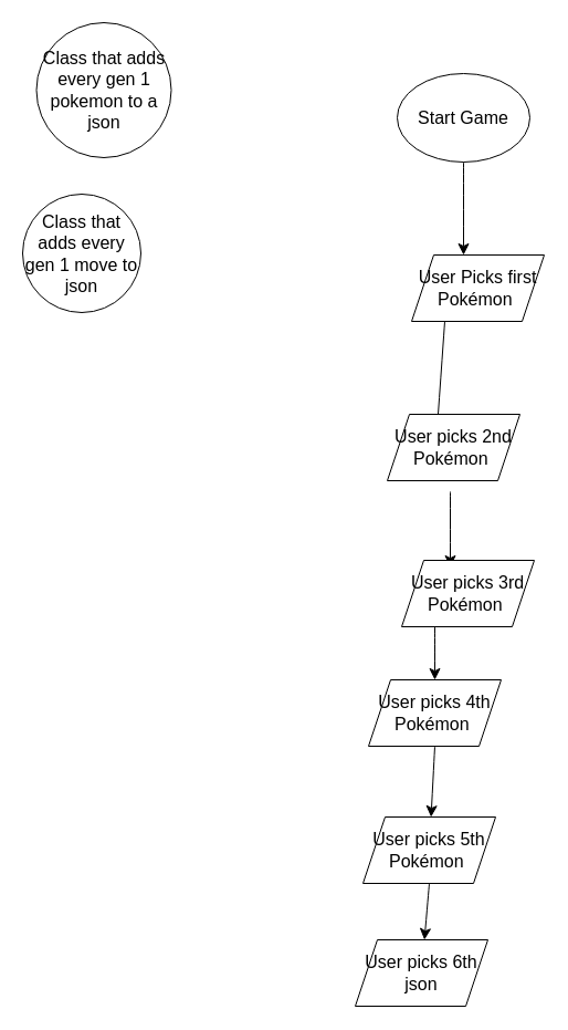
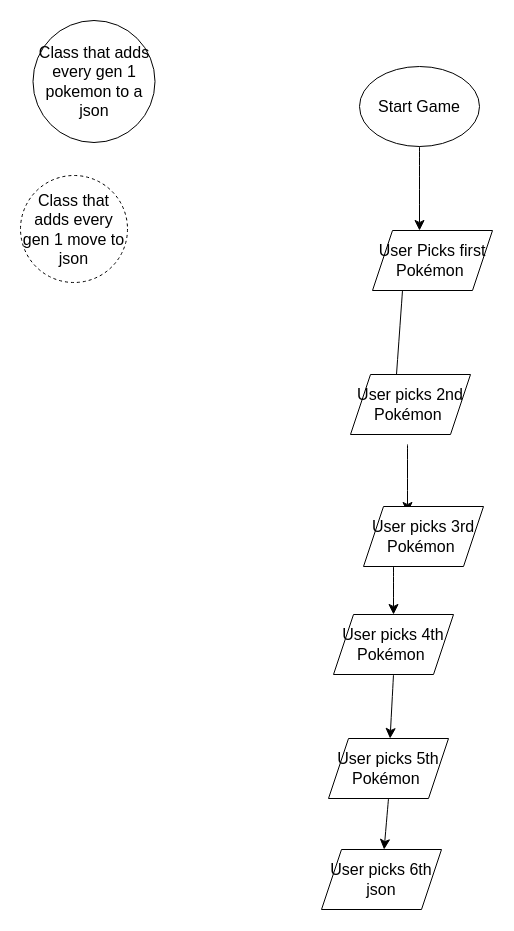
- <mxCell id="15" value="Class that adds every gen 1 move to json" style="ellipse;whiteSpace=wrap;html=1;aspect=fixed;fontSize=16;" vertex="1" parent="1"><mxGeometry x="20" y="175" width="107" height="107" as="geometry" /></mxCell>
+ <mxCell id="15" value="Class that adds every gen 1 move to json" style="ellipse;whiteSpace=wrap;html=1;aspect=fixed;fontSize=16;dashed=1;" vertex="1" parent="1"><mxGeometry x="20" y="175" width="107" height="107" as="geometry" /></mxCell>
